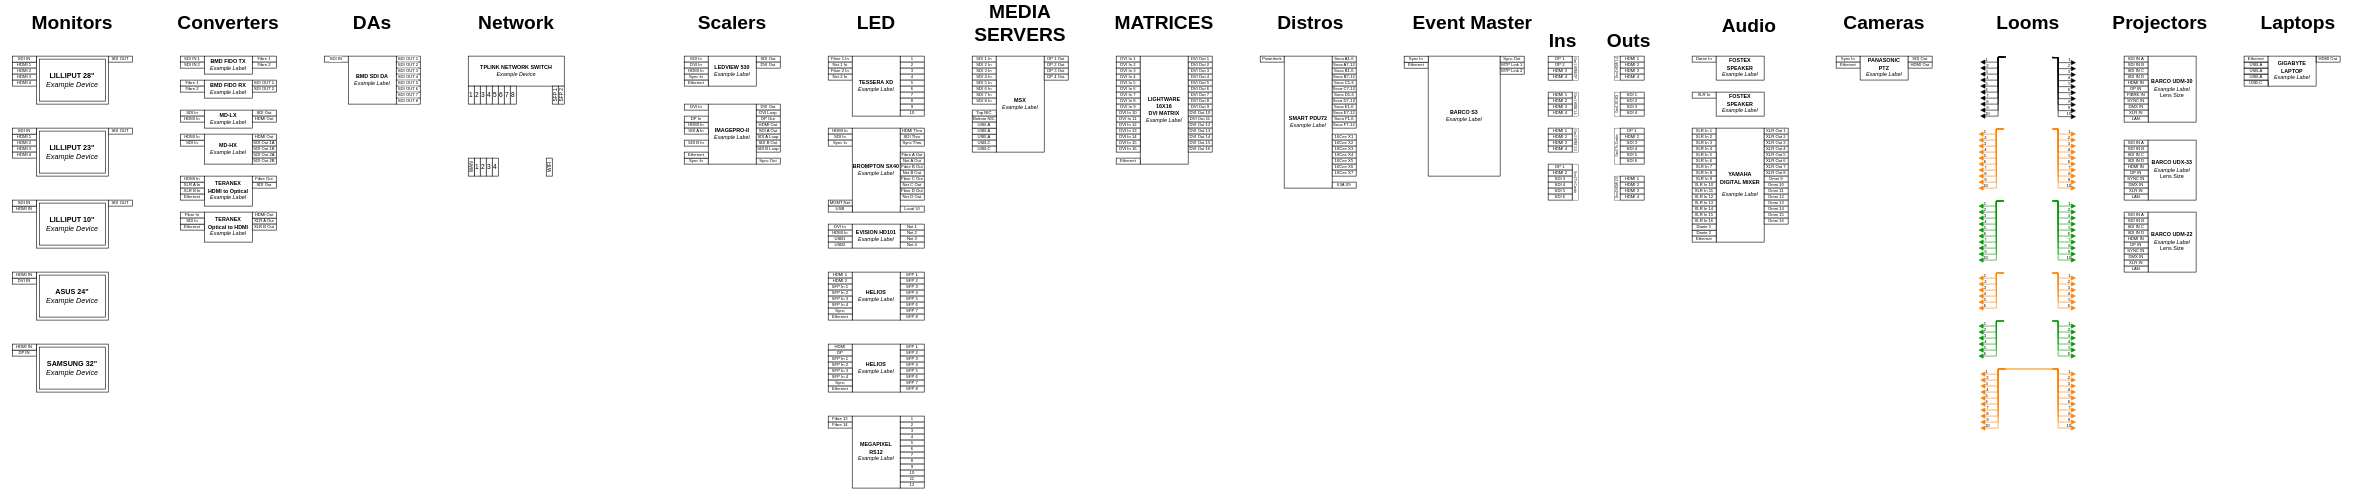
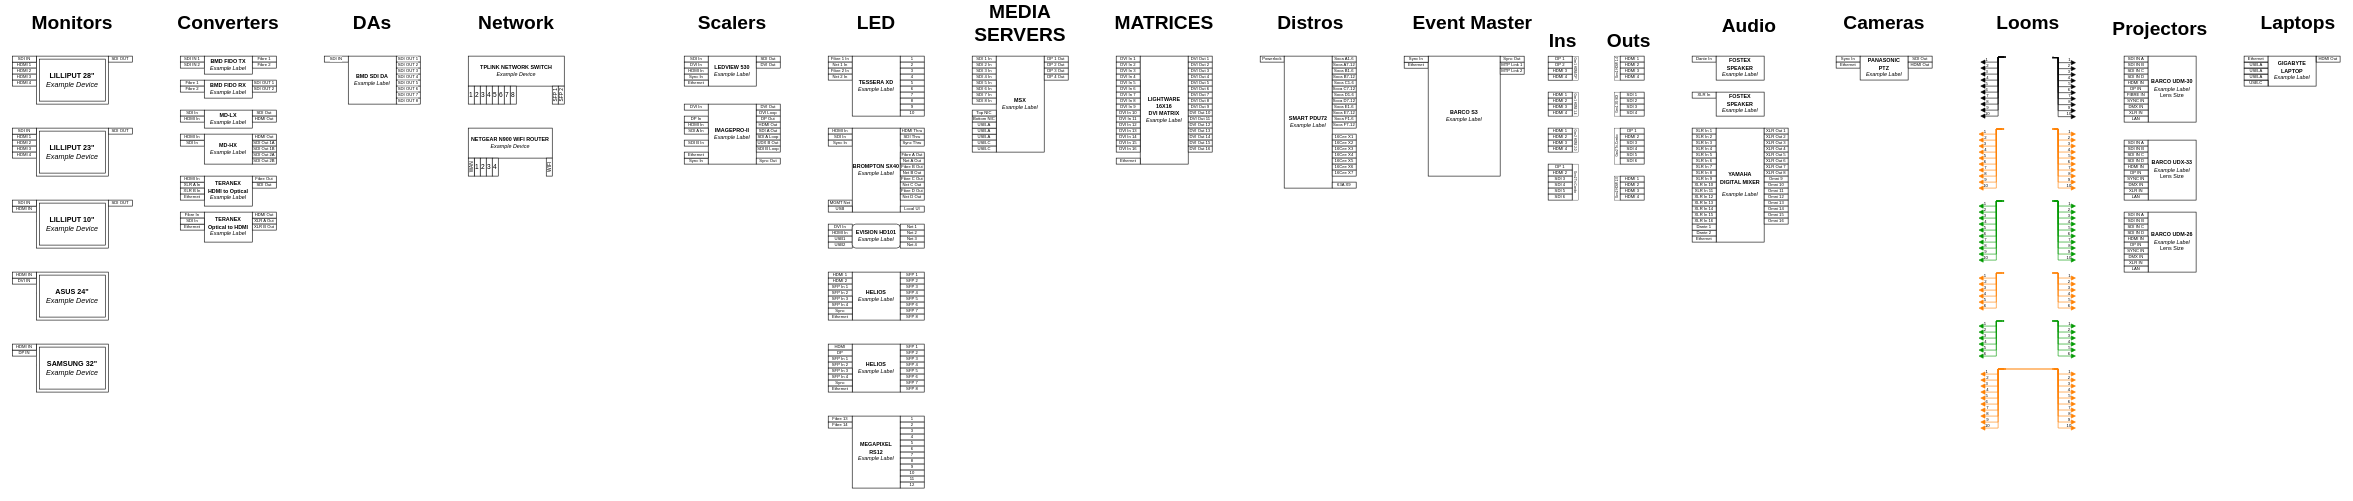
- <mxCell id="610" value="&lt;span style=&quot;font-size: 32px;&quot;&gt;&lt;b&gt;Projectors&lt;/b&gt;&lt;/span&gt;" style="text;strokeColor=none;align=center;fillColor=none;html=1;verticalAlign=middle;whiteSpace=wrap;rounded=0;" parent="1" vertex="1"><mxGeometry x="3530" y="20" width="140" height="30" as="geometry" /></mxCell>
+ <mxCell id="610" value="&lt;span style=&quot;font-size: 32px;&quot;&gt;&lt;b&gt;Projectors&lt;/b&gt;&lt;/span&gt;" style="text;strokeColor=none;align=center;fillColor=none;html=1;verticalAlign=middle;whiteSpace=wrap;rounded=0;" parent="1" vertex="1"><mxGeometry x="3530" y="30" width="140" height="30" as="geometry" /></mxCell>
+ <mxCell id="113" value="&lt;p style=&quot;line-height: 130%; font-size: 9px;&quot;&gt;&lt;b&gt;NETGEAR N900 WIFI ROUTER&lt;/b&gt;&lt;br&gt;&lt;i&gt;Example Device&lt;/i&gt;&lt;/p&gt;" style="rounded=0;whiteSpace=wrap;html=1;points=[];fontSize=8;container=0;movable=1;resizable=1;rotatable=1;deletable=1;editable=1;locked=0;connectable=1;fontFamily=Helvetica;fontColor=default;labelBackgroundColor=none;" parent="112" vertex="1"><mxGeometry width="140" height="50" as="geometry"><mxRectangle x="560" y="300" width="110" height="70" as="alternateBounds" /></mxGeometry></mxCell>
- <mxCell id="143" value="SDI B Out" style="rounded=0;whiteSpace=wrap;html=1;fontSize=7;points=[[1,0.5,0,0,0]];container=0;fontFamily=Helvetica;movable=1;resizable=1;rotatable=1;deletable=1;editable=1;locked=0;connectable=1;" parent="130" vertex="1"><mxGeometry x="120" y="60" width="40" height="10" as="geometry" /></mxCell>
+ <mxCell id="143" value="UDX B Out" style="rounded=0;whiteSpace=wrap;html=1;fontSize=7;points=[[1,0.5,0,0,0]];container=0;fontFamily=Helvetica;movable=1;resizable=1;rotatable=1;deletable=1;editable=1;locked=0;connectable=1;" parent="130" vertex="1"><mxGeometry x="120" y="60" width="40" height="10" as="geometry" /></mxCell>
- <mxCell id="333" value="&lt;p style=&quot;line-height: 130%; font-size: 9px;&quot;&gt;&lt;span style=&quot;&quot;&gt;&lt;b&gt;EVISION HD101&lt;/b&gt;&lt;br style=&quot;&quot;&gt;&lt;i&gt;Example Label&lt;/i&gt;&lt;br&gt;&lt;/span&gt;&lt;/p&gt;" style="rounded=0;whiteSpace=wrap;html=1;points=[];fontSize=8;container=0;movable=1;resizable=1;rotatable=1;deletable=1;editable=1;locked=0;connectable=1;" parent="328" vertex="1"><mxGeometry x="40" width="80" height="40" as="geometry"><mxRectangle x="560" y="300" width="110" height="70" as="alternateBounds" /></mxGeometry></mxCell>
+ <mxCell id="333" value="&lt;p style=&quot;line-height: 130%; font-size: 9px;&quot;&gt;&lt;span style=&quot;&quot;&gt;&lt;b&gt;EVISION HD101&lt;/b&gt;&lt;br style=&quot;&quot;&gt;&lt;i&gt;Example Label&lt;/i&gt;&lt;br&gt;&lt;/span&gt;&lt;/p&gt;" style="whiteSpace=wrap;html=1;points=[];fontSize=8;container=0;movable=1;resizable=1;rotatable=1;deletable=1;editable=1;locked=0;connectable=1;rounded=1;" parent="328" vertex="1"><mxGeometry x="40" width="80" height="40" as="geometry"><mxRectangle x="560" y="300" width="110" height="70" as="alternateBounds" /></mxGeometry></mxCell>
- <mxCell id="641" value="&lt;p style=&quot;line-height: 130%; font-size: 9px;&quot;&gt;&lt;span style=&quot;&quot;&gt;&lt;b&gt;BARCO UDM-22&lt;/b&gt;&lt;br style=&quot;&quot;&gt;&lt;i&gt;Example Label&lt;/i&gt;&lt;br&gt;Lens Size&lt;br&gt;&lt;/span&gt;&lt;/p&gt;" style="rounded=0;whiteSpace=wrap;html=1;points=[];fontSize=8;container=0;movable=1;resizable=1;rotatable=1;deletable=1;editable=1;locked=0;connectable=1;" parent="636" vertex="1"><mxGeometry x="40" width="80" height="100" as="geometry"><mxRectangle x="560" y="300" width="110" height="70" as="alternateBounds" /></mxGeometry></mxCell>
+ <mxCell id="641" value="&lt;p style=&quot;line-height: 130%; font-size: 9px;&quot;&gt;&lt;span style=&quot;&quot;&gt;&lt;b&gt;BARCO UDM-26&lt;/b&gt;&lt;br style=&quot;&quot;&gt;&lt;i&gt;Example Label&lt;/i&gt;&lt;br&gt;Lens Size&lt;br&gt;&lt;/span&gt;&lt;/p&gt;" style="rounded=0;whiteSpace=wrap;html=1;points=[];fontSize=8;container=0;movable=1;resizable=1;rotatable=1;deletable=1;editable=1;locked=0;connectable=1;" parent="636" vertex="1"><mxGeometry x="40" width="80" height="100" as="geometry"><mxRectangle x="560" y="300" width="110" height="70" as="alternateBounds" /></mxGeometry></mxCell>
